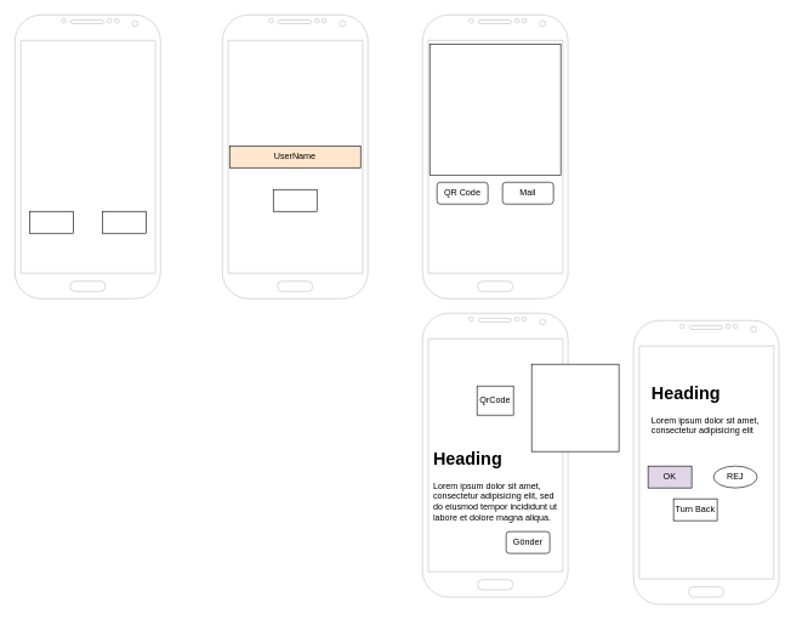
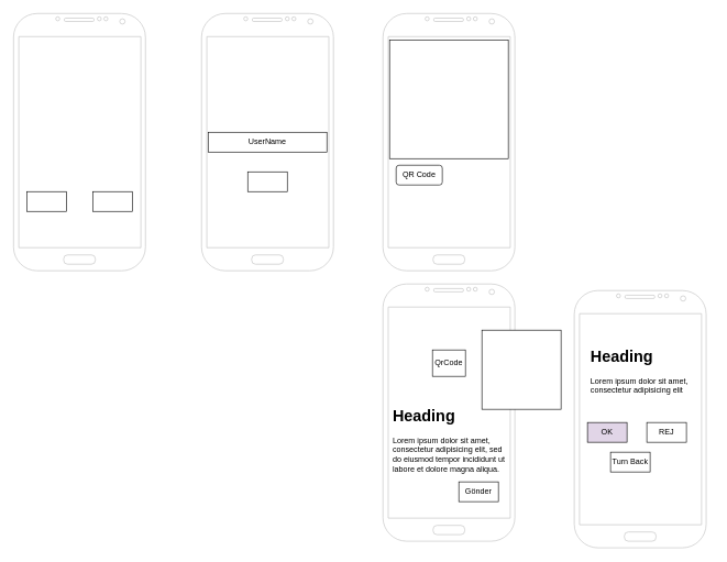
- <mxCell id="6" value="UserName" style="rounded=0;whiteSpace=wrap;html=1;fillColor=#ffe6cc;" vertex="1" parent="1"><mxGeometry x="315" y="200" width="180" height="30" as="geometry" /></mxCell>
+ <mxCell id="6" value="UserName" style="rounded=0;whiteSpace=wrap;html=1;" vertex="1" parent="1"><mxGeometry x="315" y="200" width="180" height="30" as="geometry" /></mxCell>
- <mxCell id="10" value="Mail" style="rounded=1;whiteSpace=wrap;html=1;" vertex="1" parent="1"><mxGeometry x="690" y="250" width="70" height="30" as="geometry" /></mxCell>
- <mxCell id="19" value="REJ" style="ellipse;whiteSpace=wrap;html=1;" vertex="1" parent="1"><mxGeometry x="980" y="640" width="60" height="30" as="geometry" /></mxCell>
+ <mxCell id="19" value="REJ" style="rounded=0;whiteSpace=wrap;html=1;" vertex="1" parent="1"><mxGeometry x="980" y="640" width="60" height="30" as="geometry" /></mxCell>
- <mxCell id="21" value="Gönder" style="whiteSpace=wrap;html=1;rounded=1;" vertex="1" parent="1"><mxGeometry x="695" y="730" width="60" height="30" as="geometry" /></mxCell>
+ <mxCell id="21" value="Gönder" style="rounded=0;whiteSpace=wrap;html=1;" vertex="1" parent="1"><mxGeometry x="695" y="730" width="60" height="30" as="geometry" /></mxCell>
